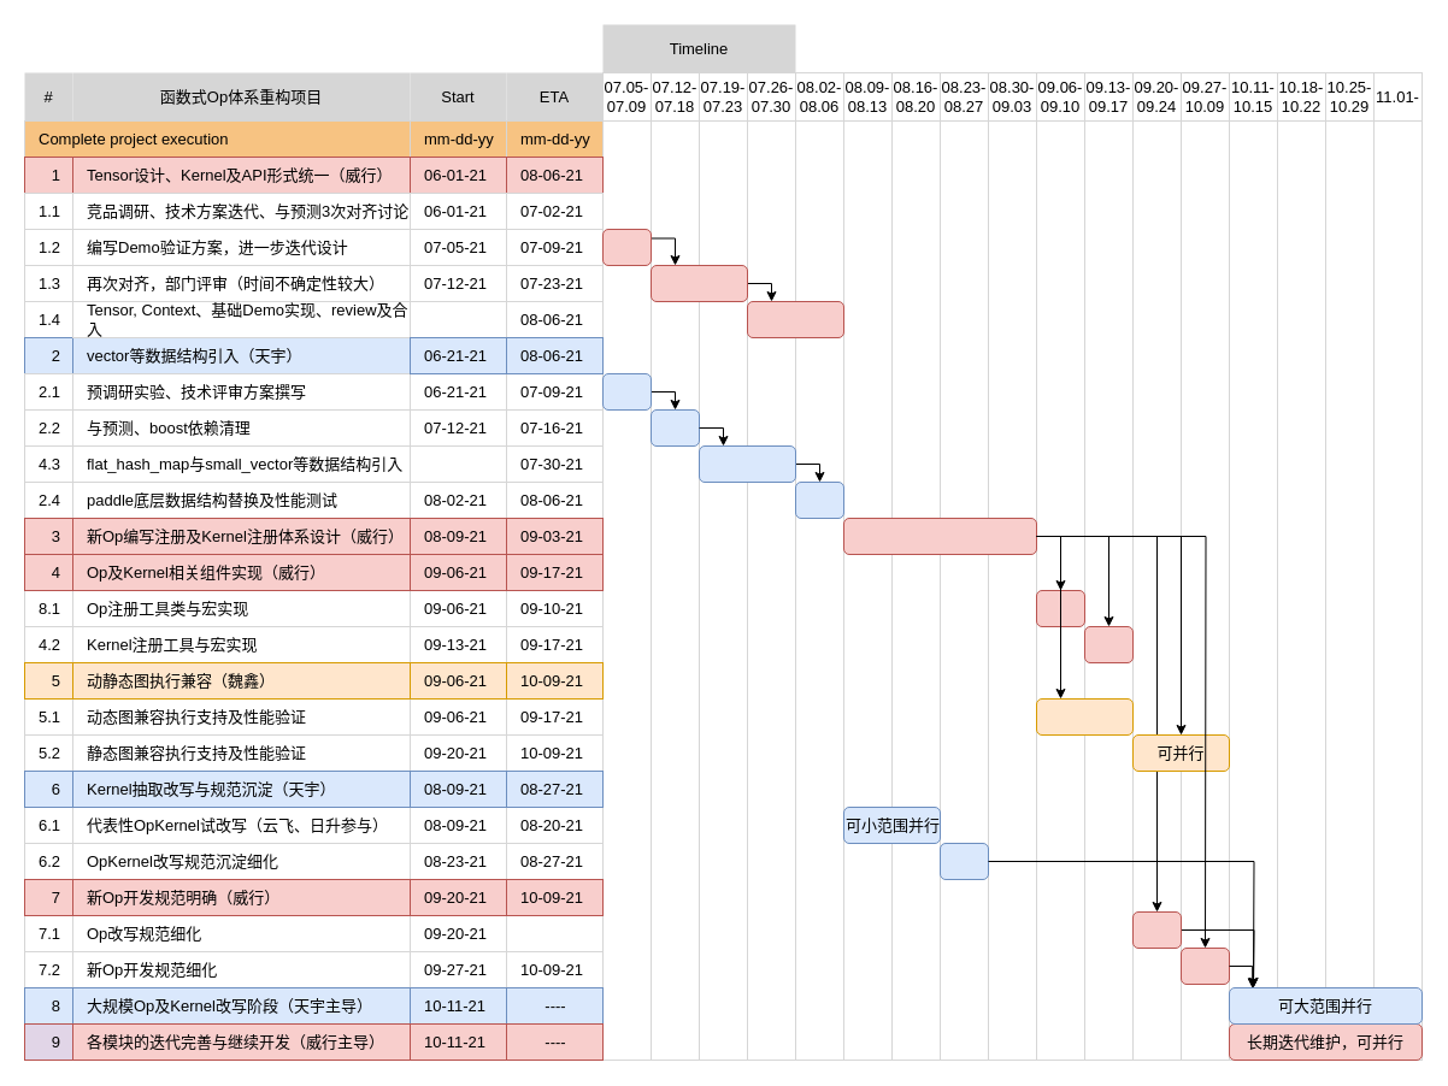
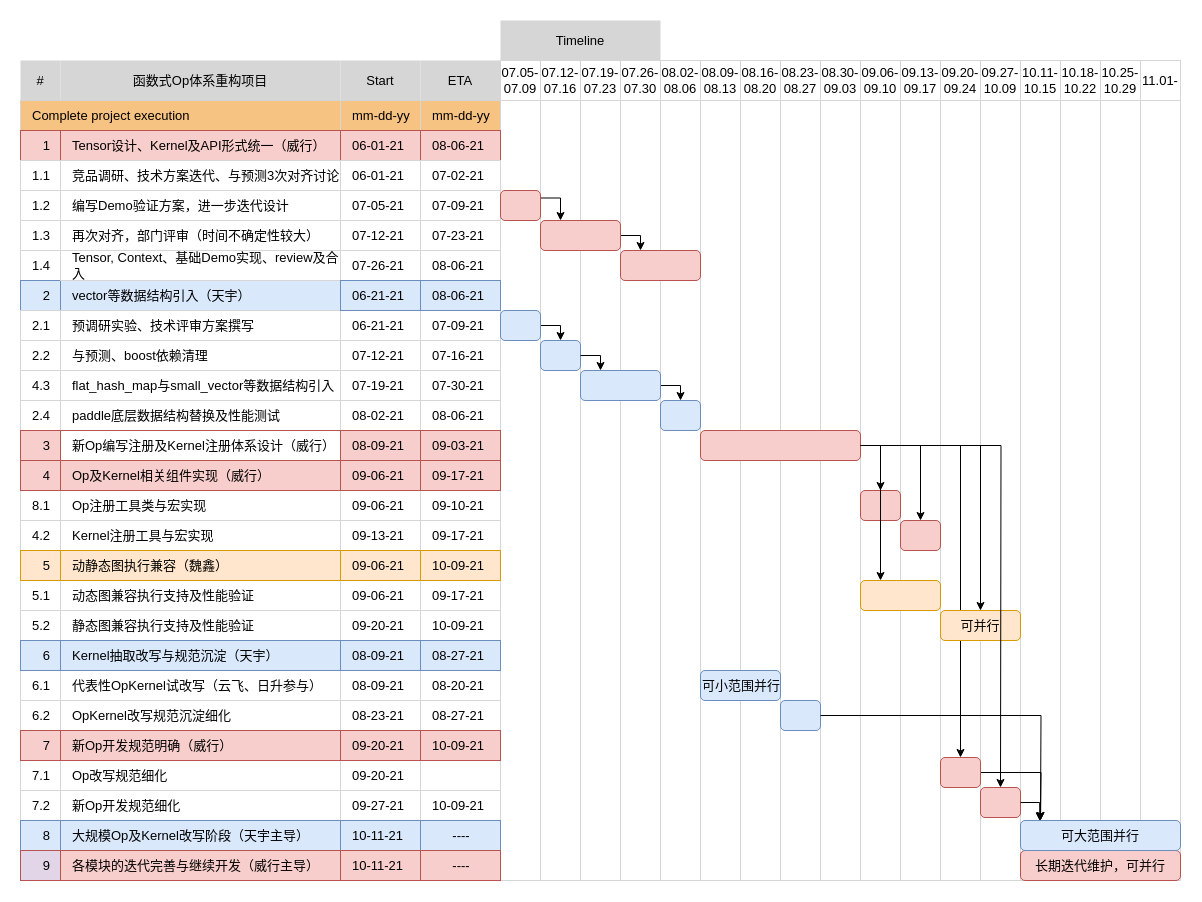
- <mxCell id="91" value="07.12-07.18" style="whiteSpace=wrap;html=1;aspect=fixed;strokeColor=#D6D6D6;strokeWidth=1;fillColor=#FFFFFF;fontColor=#000000;align=center;fontSize=13;" vertex="1" parent="1"><mxGeometry x="540" y="60" width="40" height="40" as="geometry" /></mxCell>
+ <mxCell id="91" value="07.12-07.16" style="whiteSpace=wrap;html=1;aspect=fixed;strokeColor=#D6D6D6;strokeWidth=1;fillColor=#FFFFFF;fontColor=#000000;align=center;fontSize=13;" vertex="1" parent="1"><mxGeometry x="540" y="60" width="40" height="40" as="geometry" /></mxCell>
+ <mxCell id="68" value="07-26-21" style="rounded=0;whiteSpace=wrap;html=1;strokeColor=#D6D6D6;fillColor=#FFFFFF;align=left;spacingLeft=10;spacingRight=8;fontSize=13;" vertex="1" parent="1"><mxGeometry x="340" y="250" width="80" height="30" as="geometry" /></mxCell>
+ <mxCell id="72" value="07-19-21" style="rounded=0;whiteSpace=wrap;html=1;strokeColor=#D6D6D6;fillColor=#FFFFFF;align=left;spacingLeft=10;spacingRight=8;fontSize=13;" vertex="1" parent="1"><mxGeometry x="340" y="370" width="80" height="30" as="geometry" /></mxCell>
- <mxCell id="32" value="&lt;span style=&quot;font-size: 13px;&quot;&gt;新Op编写注册及Kernel注册体系设计（威行）&lt;/span&gt;" style="rounded=0;whiteSpace=wrap;html=1;strokeColor=#b85450;fillColor=#f8cecc;align=left;spacingLeft=10;fontSize=13;" vertex="1" parent="1"><mxGeometry x="60" y="430" width="280" height="30" as="geometry" /></mxCell>
+ <mxCell id="32" value="&lt;span style=&quot;font-size: 13px;&quot;&gt;新Op编写注册及Kernel注册体系设计（威行）&lt;/span&gt;" style="rounded=0;whiteSpace=wrap;html=1;strokeColor=#b85450;fillColor=#ffffff;align=left;spacingLeft=10;fontSize=13;" vertex="1" parent="1"><mxGeometry x="60" y="430" width="280" height="30" as="geometry" /></mxCell>
